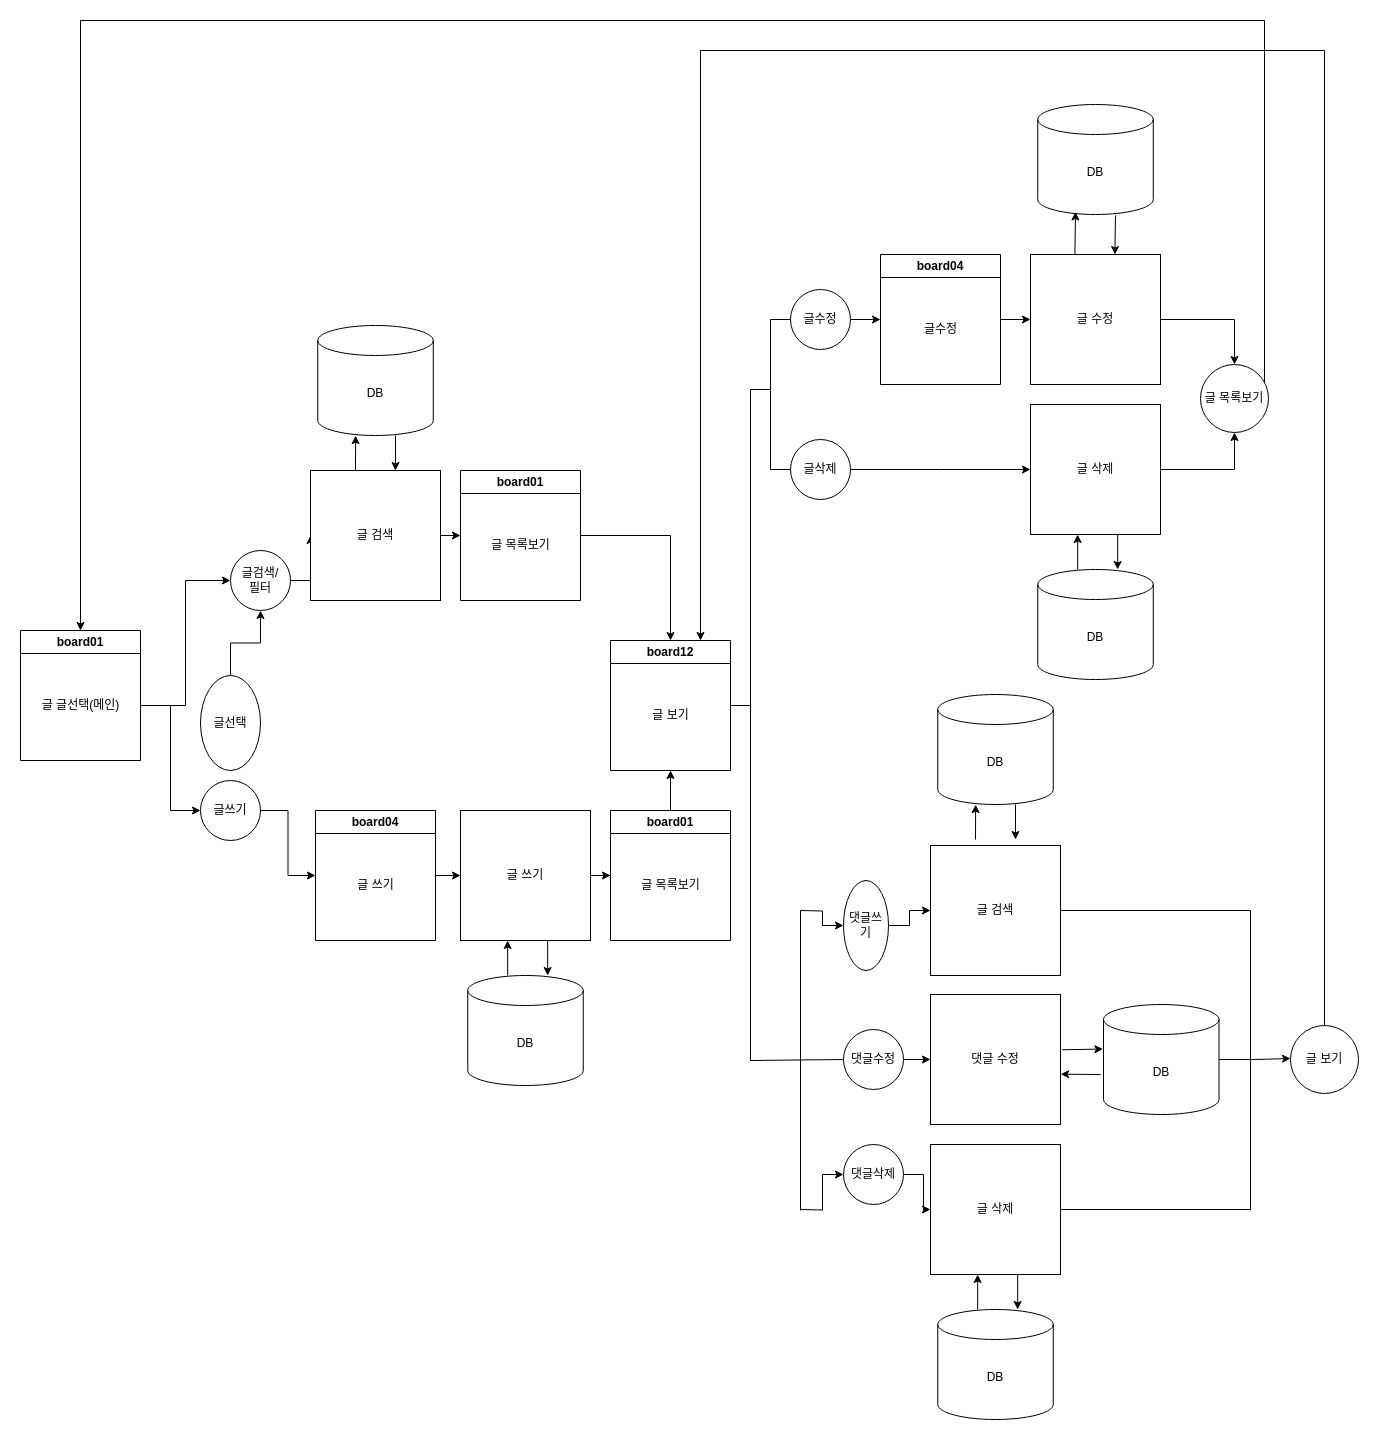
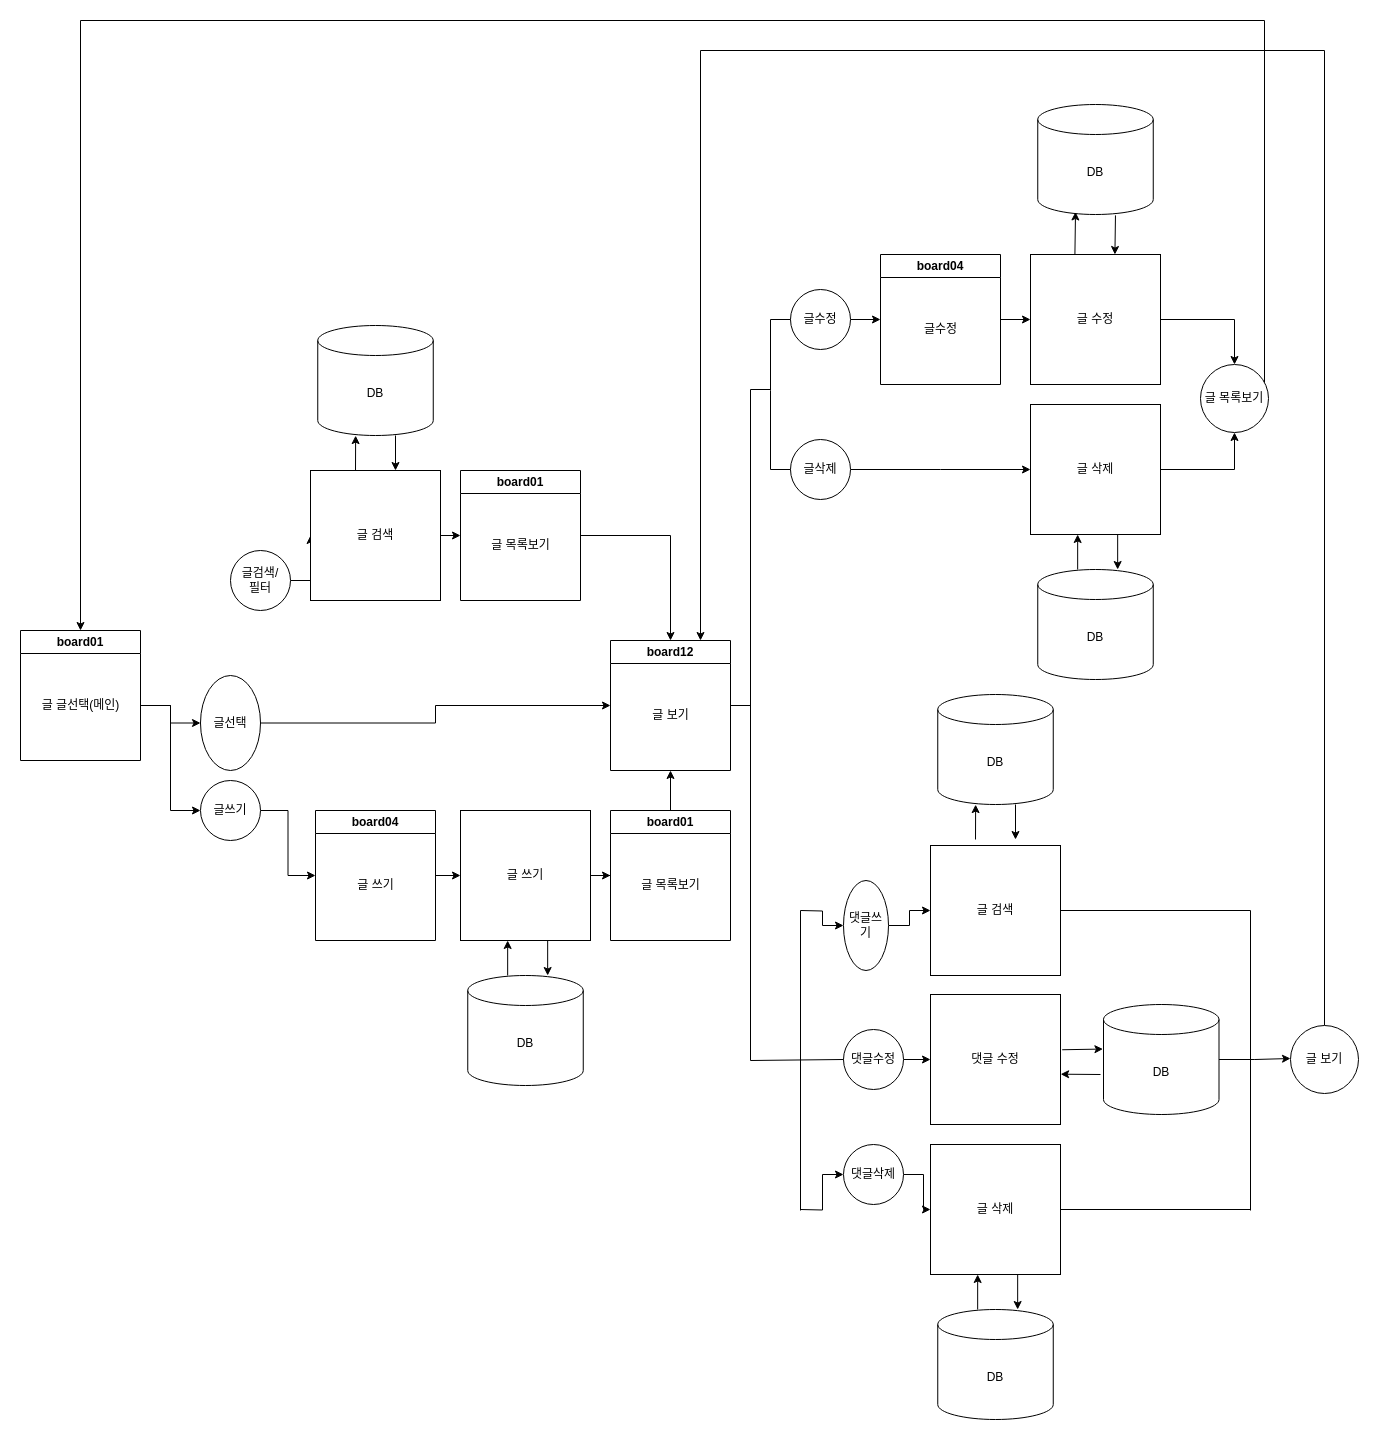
- <mxCell id="17" style="edgeStyle=orthogonalEdgeStyle;rounded=0;orthogonalLoop=1;jettySize=auto;html=1;entryX=0;entryY=0.5;entryDx=0;entryDy=0;" edge="1" parent="1" source="3" target="8"><mxGeometry relative="1" as="geometry" /></mxCell>
- <mxCell id="29" style="edgeStyle=orthogonalEdgeStyle;rounded=0;orthogonalLoop=1;jettySize=auto;html=1;" edge="1" parent="1" source="30" target="8"><mxGeometry relative="1" as="geometry" /></mxCell>
+ <mxCell id="29" style="edgeStyle=orthogonalEdgeStyle;rounded=0;orthogonalLoop=1;jettySize=auto;html=1;entryX=0;entryY=0.5;entryDx=0;entryDy=0;" edge="1" parent="1" source="30" target="14"><mxGeometry relative="1" as="geometry" /></mxCell>
+ <mxCell id="31" style="edgeStyle=orthogonalEdgeStyle;rounded=0;orthogonalLoop=1;jettySize=auto;html=1;entryX=0;entryY=0.5;entryDx=0;entryDy=0;" edge="1" parent="1" source="3" target="30"><mxGeometry relative="1" as="geometry" /></mxCell>
